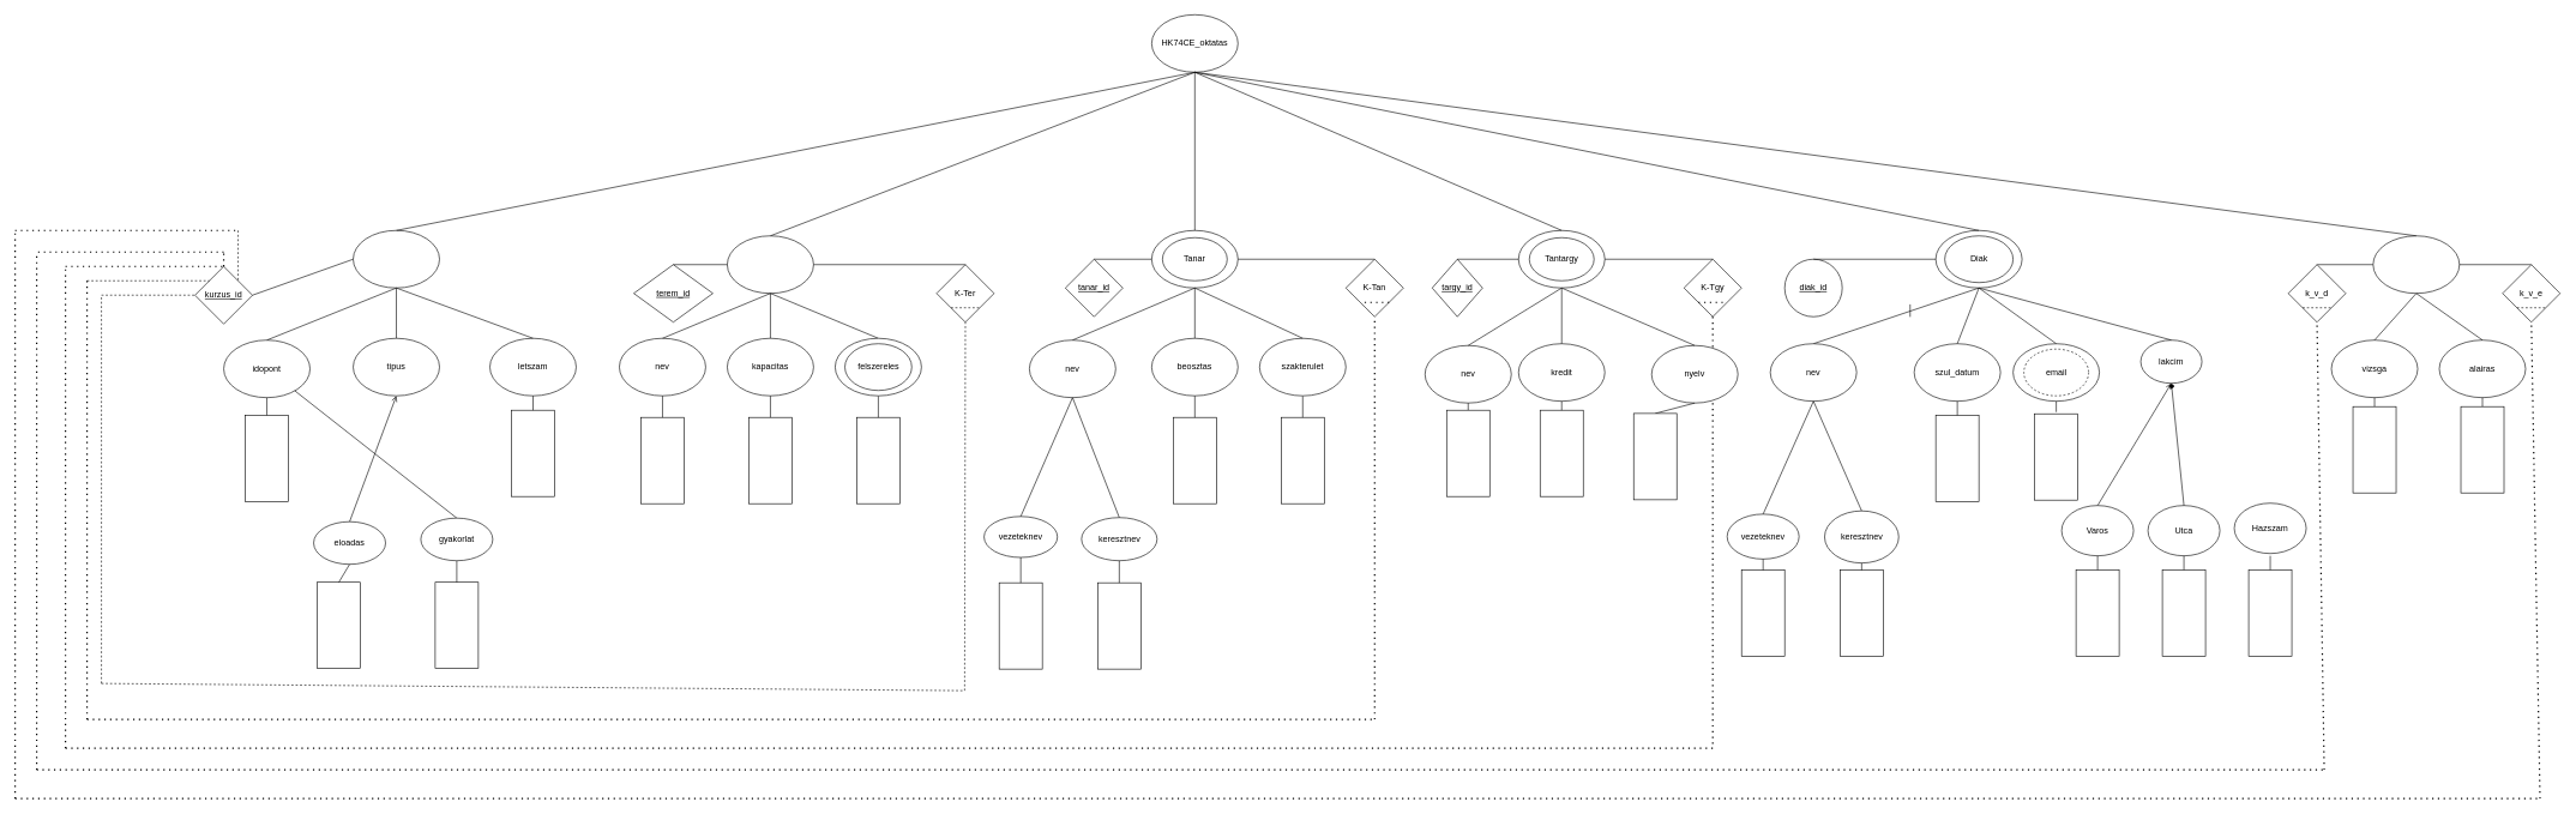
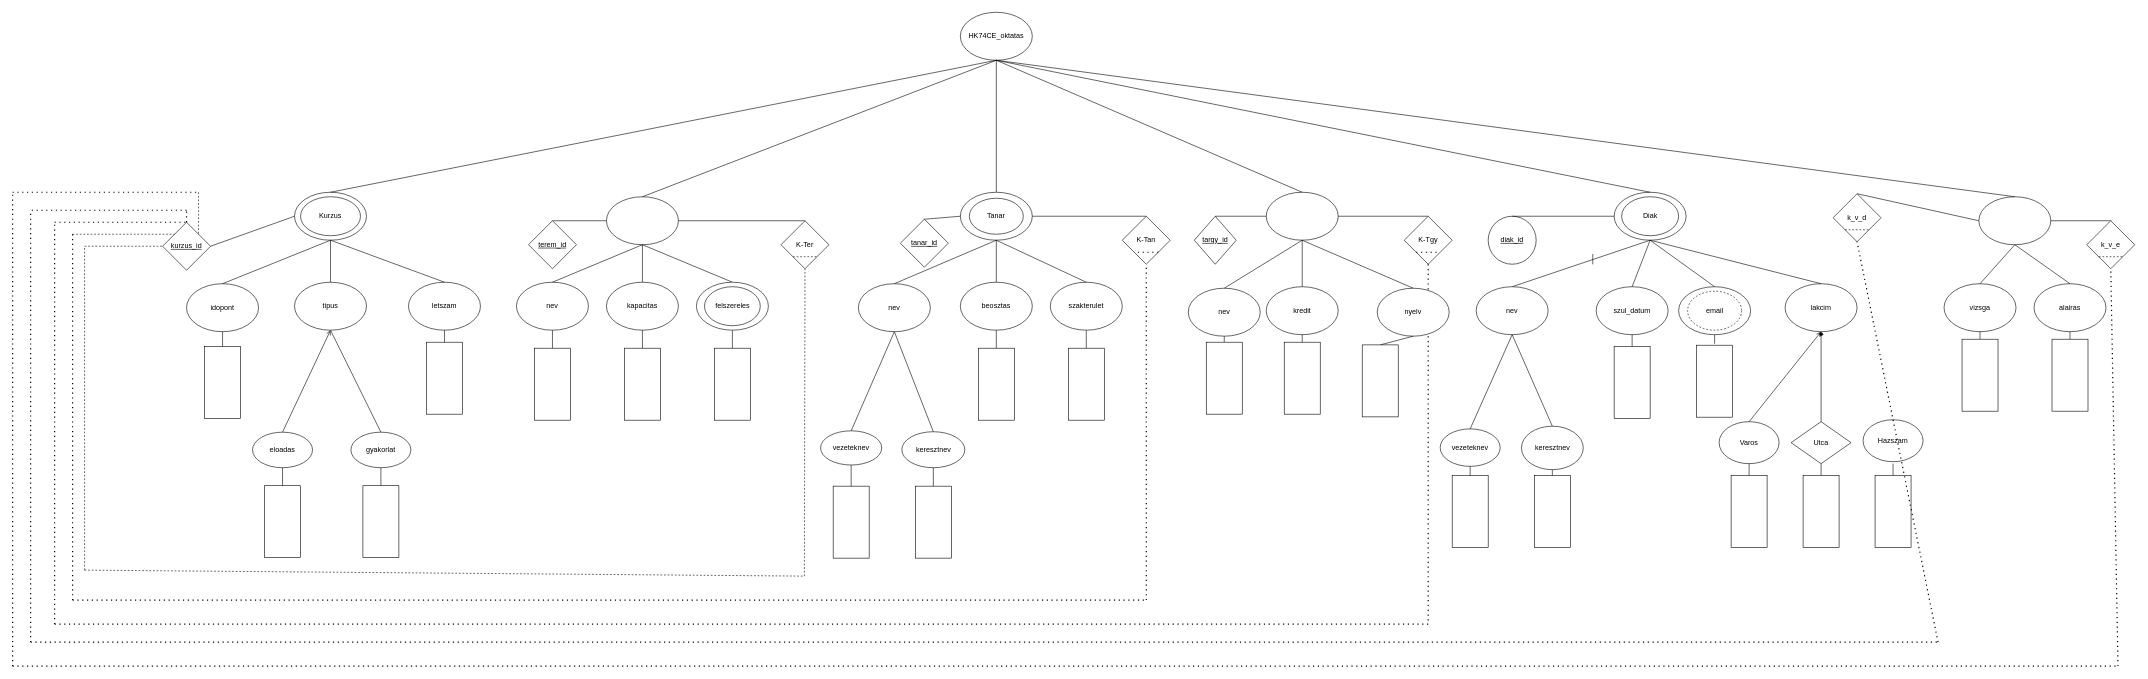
+ <mxCell id="3" value="Kurzus" style="ellipse;whiteSpace=wrap;html=1;" parent="1" vertex="1"><mxGeometry x="500" y="327.5" width="100" height="65" as="geometry" /></mxCell>
- <mxCell id="115" value="Tantargy" style="ellipse;whiteSpace=wrap;html=1;" parent="1" vertex="1"><mxGeometry x="2125" y="330" width="90" height="60" as="geometry" /></mxCell>
- <mxCell id="58" value="&lt;u&gt;tanar_id&lt;/u&gt;" style="rhombus;whiteSpace=wrap;html=1;" parent="1" vertex="1"><mxGeometry x="1480" y="360" width="80" height="80" as="geometry" /></mxCell>
+ <mxCell id="58" value="&lt;u&gt;tanar_id&lt;/u&gt;" style="rhombus;whiteSpace=wrap;html=1;" parent="1" vertex="1"><mxGeometry x="1500" y="365" width="80" height="80" as="geometry" /></mxCell>
- <mxCell id="35" value="&lt;u&gt;terem_id&lt;/u&gt;" style="rhombus;whiteSpace=wrap;html=1;" parent="1" vertex="1"><mxGeometry x="880" y="367.5" width="110" height="80" as="geometry" /></mxCell>
+ <mxCell id="35" value="&lt;u&gt;terem_id&lt;/u&gt;" style="rhombus;whiteSpace=wrap;html=1;" parent="1" vertex="1"><mxGeometry x="880" y="367.5" width="80" height="80" as="geometry" /></mxCell>
- <mxCell id="27" value="k_v_d" style="rhombus;whiteSpace=wrap;html=1;" parent="1" vertex="1"><mxGeometry x="3180" y="367.5" width="80" height="80" as="geometry" /></mxCell>
+ <mxCell id="27" value="k_v_d" style="rhombus;whiteSpace=wrap;html=1;" parent="1" vertex="1"><mxGeometry x="3055" y="322.5" width="80" height="80" as="geometry" /></mxCell>
- <mxCell id="94" value="lakcim" style="ellipse;whiteSpace=wrap;html=1;" parent="1" vertex="1"><mxGeometry x="2975" y="472.5" width="85" height="60" as="geometry" /></mxCell>
+ <mxCell id="94" value="lakcim" style="ellipse;whiteSpace=wrap;html=1;" parent="1" vertex="1"><mxGeometry x="2975" y="472.5" width="120" height="80" as="geometry" /></mxCell>
- <mxCell id="19" value="" style="endArrow=none;html=1;rounded=0;exitX=0.5;exitY=0;exitDx=0;exitDy=0;" parent="1" source="167" target="8" edge="1"><mxGeometry width="50" height="50" relative="1" as="geometry"><mxPoint x="634" y="721.13" as="sourcePoint" /><mxPoint x="600" y="610" as="targetPoint" /></mxGeometry></mxCell>
+ <mxCell id="19" value="" style="endArrow=none;html=1;rounded=0;entryX=0.5;entryY=1;entryDx=0;entryDy=0;exitX=0.5;exitY=0;exitDx=0;exitDy=0;" parent="1" source="167" target="7" edge="1"><mxGeometry width="50" height="50" relative="1" as="geometry"><mxPoint x="634" y="721.13" as="sourcePoint" /><mxPoint x="600" y="610" as="targetPoint" /></mxGeometry></mxCell>
- <mxCell id="103" value="Utca" style="ellipse;whiteSpace=wrap;html=1;" parent="1" vertex="1"><mxGeometry x="2985" y="702.5" width="100" height="70" as="geometry" /></mxCell>
+ <mxCell id="103" value="Utca" style="rhombus;whiteSpace=wrap;html=1;" parent="1" vertex="1"><mxGeometry x="2985" y="702.5" width="100" height="70" as="geometry" /></mxCell>
- <mxCell id="13" value="eloadas" style="ellipse;whiteSpace=wrap;html=1;" parent="1" vertex="1"><mxGeometry x="435" y="725" width="100" height="59.25" as="geometry" /></mxCell>
+ <mxCell id="13" value="eloadas" style="ellipse;whiteSpace=wrap;html=1;" parent="1" vertex="1"><mxGeometry x="420" y="720" width="100" height="59.25" as="geometry" /></mxCell>
